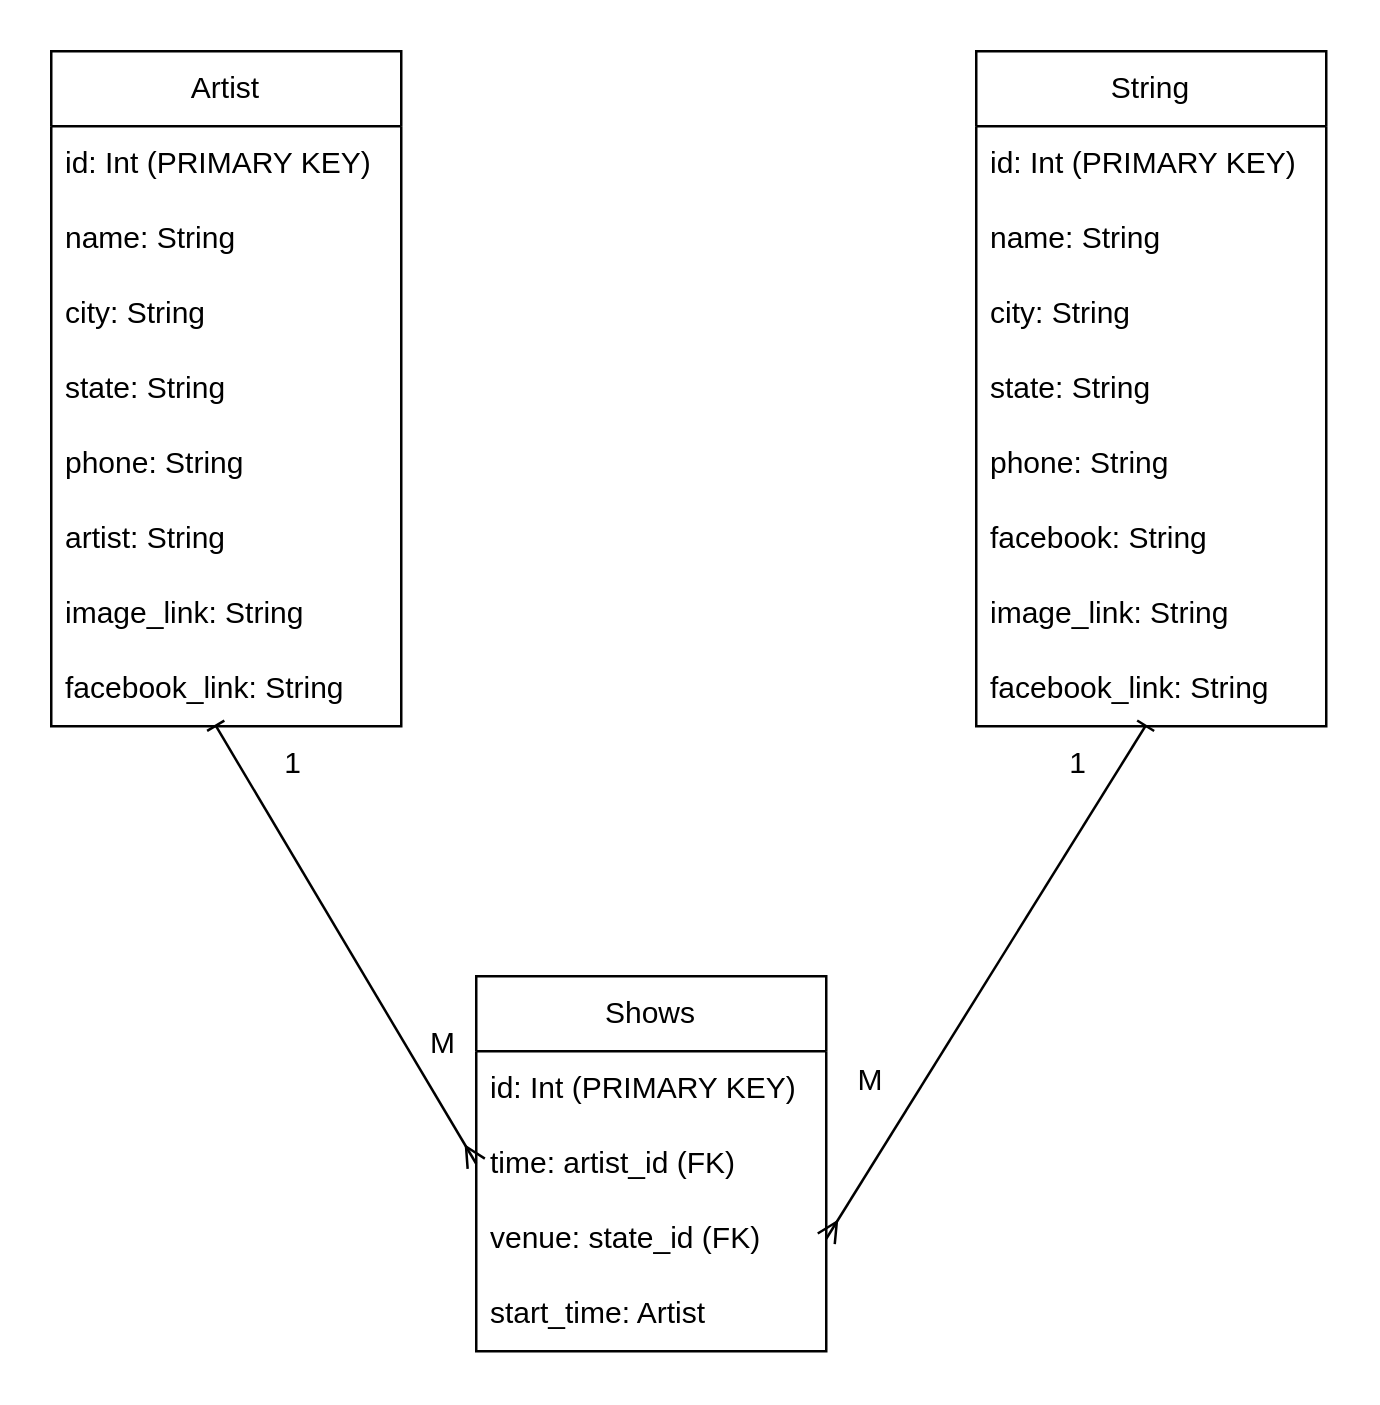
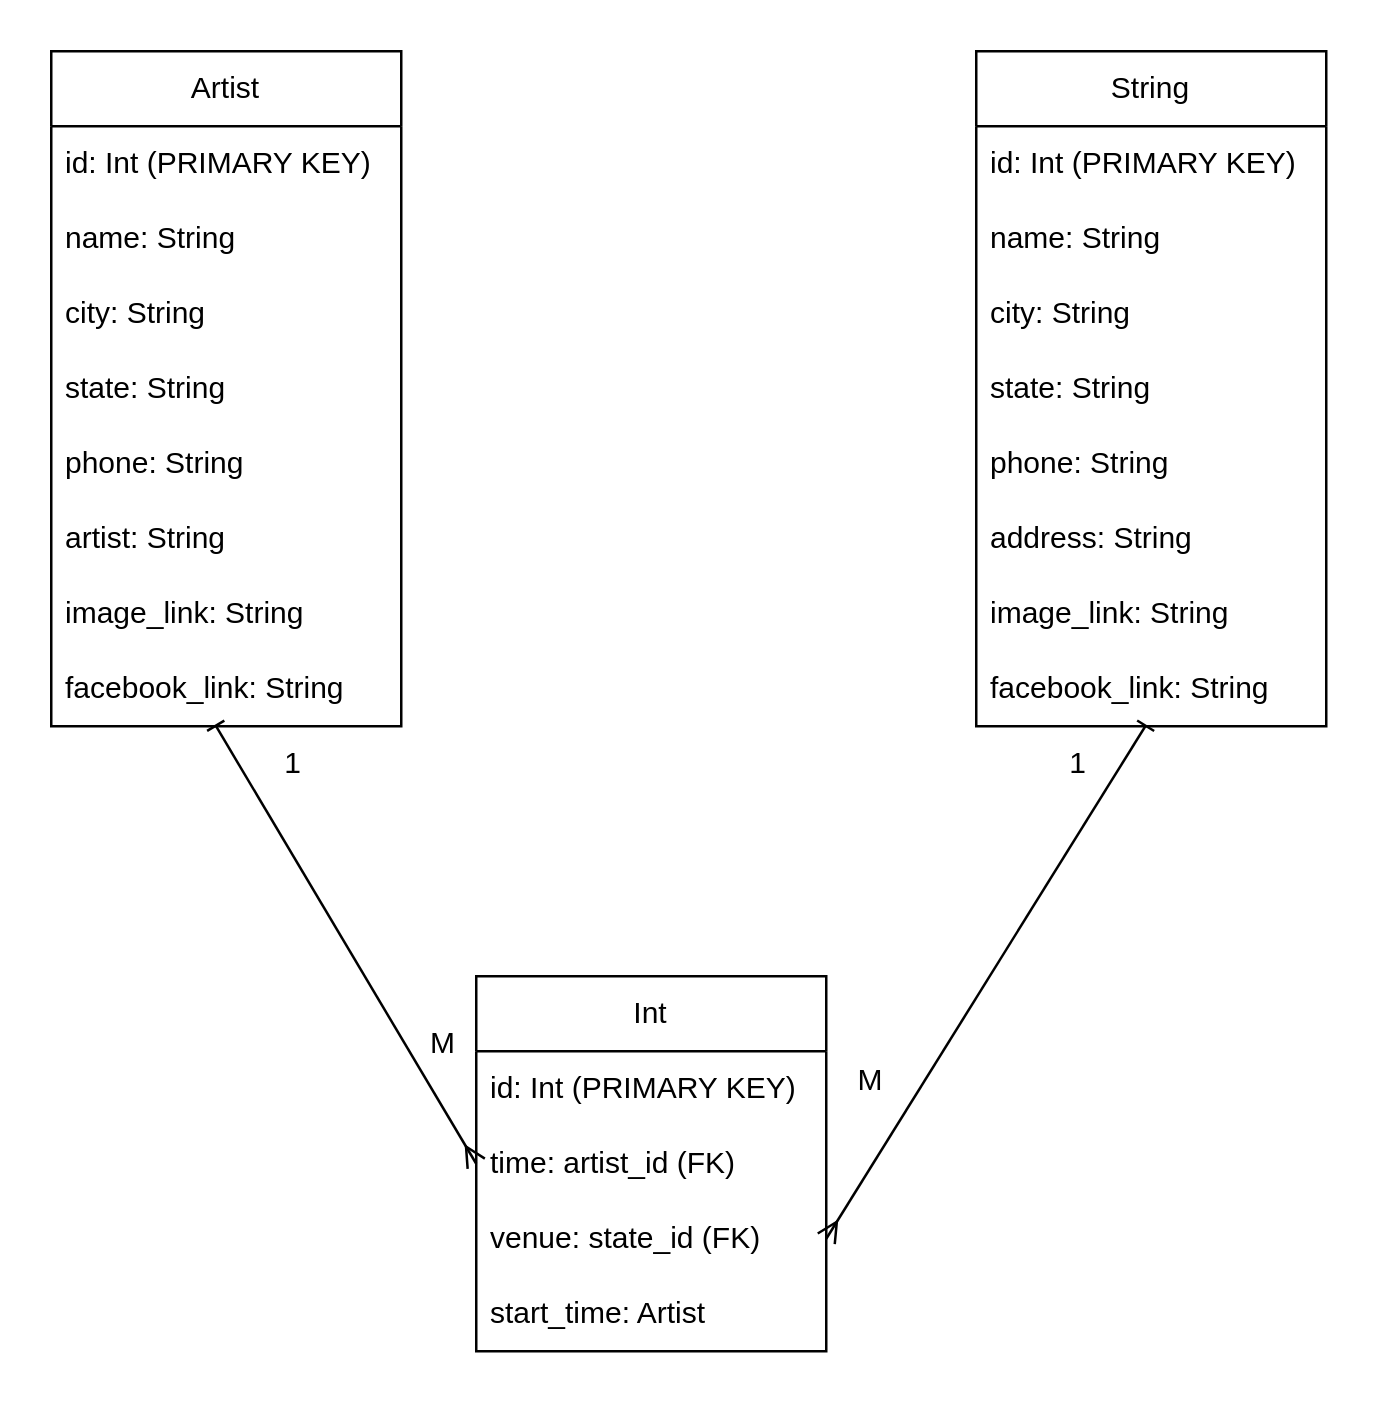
- <mxCell id="17" value="facebook: String" style="text;strokeColor=none;fillColor=none;align=left;verticalAlign=middle;spacingLeft=4;spacingRight=4;overflow=hidden;points=[[0,0.5],[1,0.5]];portConstraint=eastwest;rotatable=0;whiteSpace=wrap;html=1;" parent="11" vertex="1"><mxGeometry y="180" width="140" height="30" as="geometry" /></mxCell>
+ <mxCell id="17" value="address: String" style="text;strokeColor=none;fillColor=none;align=left;verticalAlign=middle;spacingLeft=4;spacingRight=4;overflow=hidden;points=[[0,0.5],[1,0.5]];portConstraint=eastwest;rotatable=0;whiteSpace=wrap;html=1;" parent="11" vertex="1"><mxGeometry y="180" width="140" height="30" as="geometry" /></mxCell>
- <mxCell id="20" value="Shows" style="swimlane;fontStyle=0;childLayout=stackLayout;horizontal=1;startSize=30;horizontalStack=0;resizeParent=1;resizeParentMax=0;resizeLast=0;collapsible=1;marginBottom=0;whiteSpace=wrap;html=1;" parent="1" vertex="1"><mxGeometry x="190" y="390" width="140" height="150" as="geometry" /></mxCell>
+ <mxCell id="20" value="Int" style="swimlane;fontStyle=0;childLayout=stackLayout;horizontal=1;startSize=30;horizontalStack=0;resizeParent=1;resizeParentMax=0;resizeLast=0;collapsible=1;marginBottom=0;whiteSpace=wrap;html=1;" parent="1" vertex="1"><mxGeometry x="190" y="390" width="140" height="150" as="geometry" /></mxCell>
